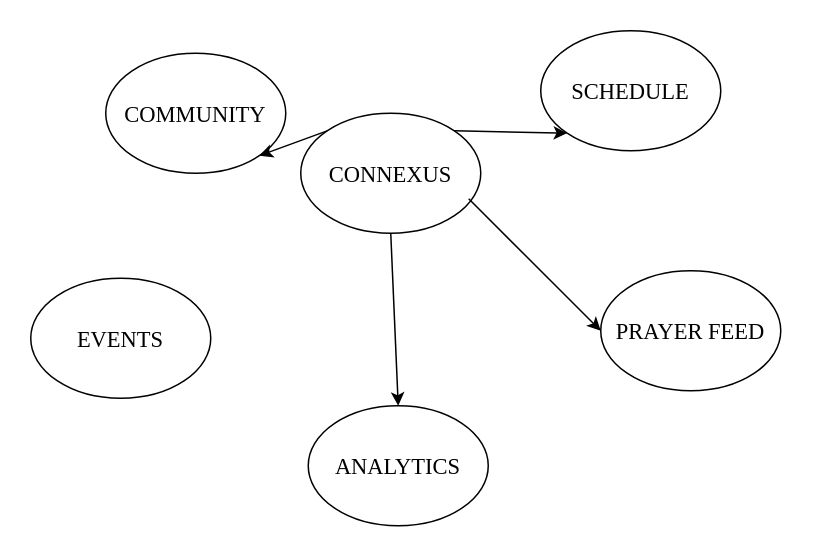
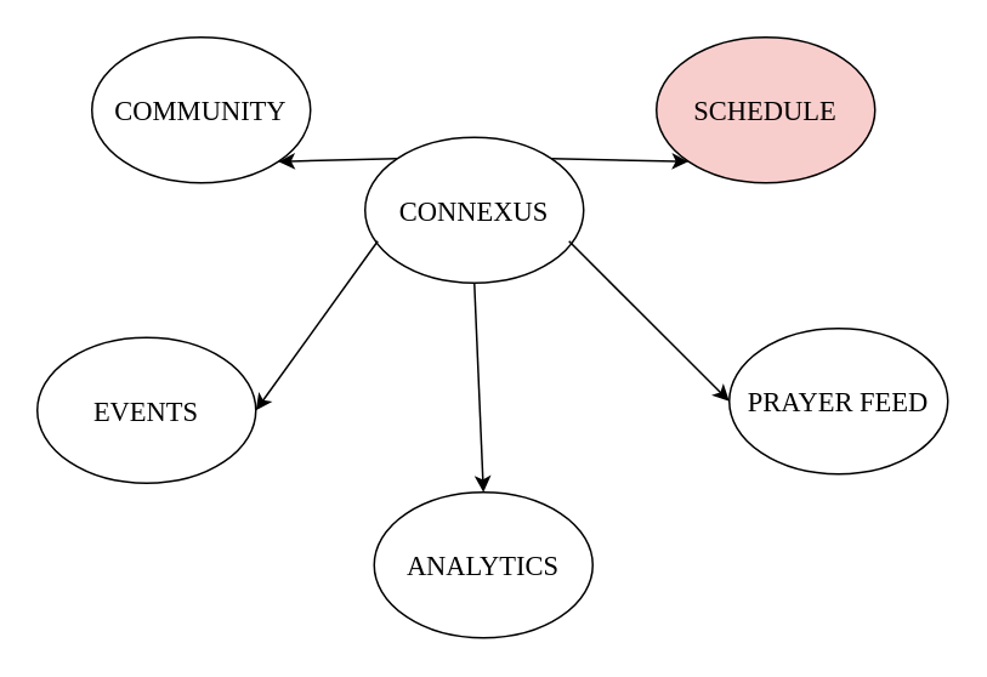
- <mxCell id="6" value="&lt;font face=&quot;Times New Roman&quot;&gt;&lt;span style=&quot;font-size: 15px;&quot;&gt;SCHEDULE&lt;/span&gt;&lt;/font&gt;" style="ellipse;whiteSpace=wrap;html=1;" parent="1" vertex="1"><mxGeometry x="360" y="20" width="120" height="80" as="geometry" /></mxCell>
+ <mxCell id="6" value="&lt;font face=&quot;Times New Roman&quot;&gt;&lt;span style=&quot;font-size: 15px;&quot;&gt;SCHEDULE&lt;/span&gt;&lt;/font&gt;" style="ellipse;whiteSpace=wrap;html=1;fillColor=#f8cecc;" parent="1" vertex="1"><mxGeometry x="360" y="20" width="120" height="80" as="geometry" /></mxCell>
- <mxCell id="3" value="&lt;font style=&quot;font-size: 15px;&quot; face=&quot;Times New Roman&quot;&gt;COMMUNITY&lt;/font&gt;" style="ellipse;whiteSpace=wrap;html=1;" parent="1" vertex="1"><mxGeometry x="70" y="35" width="120" height="80" as="geometry" /></mxCell>
+ <mxCell id="3" value="&lt;font style=&quot;font-size: 15px;&quot; face=&quot;Times New Roman&quot;&gt;COMMUNITY&lt;/font&gt;" style="ellipse;whiteSpace=wrap;html=1;" parent="1" vertex="1"><mxGeometry x="50" y="20" width="120" height="80" as="geometry" /></mxCell>
+ <mxCell id="8" value="" style="endArrow=classic;html=1;rounded=0;exitX=0.058;exitY=0.713;exitDx=0;exitDy=0;entryX=1;entryY=0.5;entryDx=0;entryDy=0;exitPerimeter=0;" parent="1" source="2" target="4" edge="1"><mxGeometry width="50" height="50" relative="1" as="geometry"><mxPoint x="240" y="280" as="sourcePoint" /><mxPoint x="290" y="230" as="targetPoint" /></mxGeometry></mxCell>
